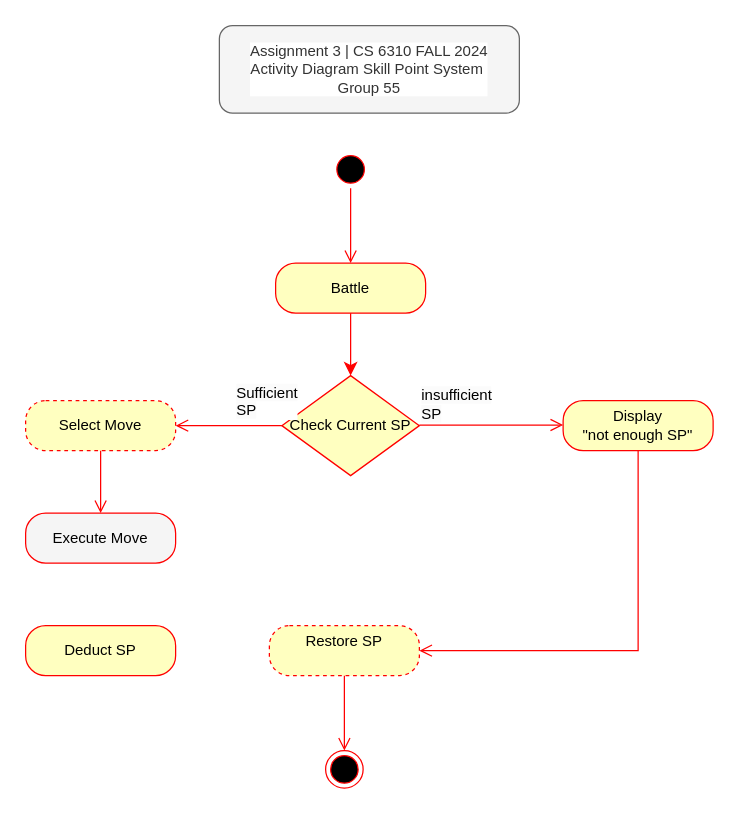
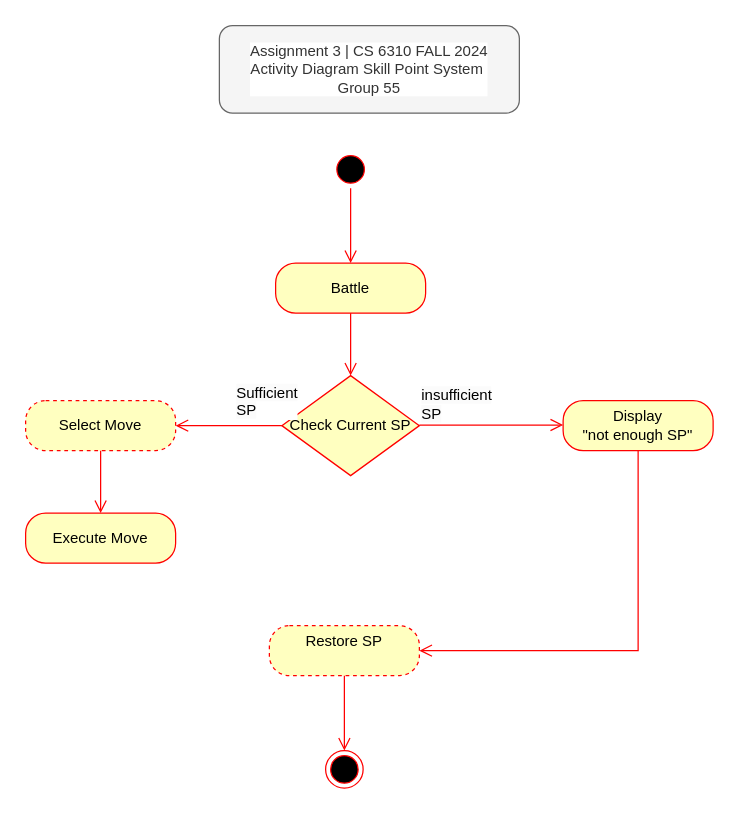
- <mxCell id="6" value="" style="edgeStyle=orthogonalEdgeStyle;html=1;verticalAlign=bottom;endArrow=classic;endSize=8;strokeColor=#ff0000;rounded=0;" edge="1" source="5" parent="1" target="7"><mxGeometry relative="1" as="geometry"><mxPoint x="280" y="300" as="targetPoint" /></mxGeometry></mxCell>
+ <mxCell id="6" value="" style="edgeStyle=orthogonalEdgeStyle;html=1;verticalAlign=bottom;endArrow=open;endSize=8;strokeColor=#ff0000;rounded=0;" edge="1" source="5" parent="1" target="7"><mxGeometry relative="1" as="geometry"><mxPoint x="280" y="300" as="targetPoint" /></mxGeometry></mxCell>
- <mxCell id="12" value="Execute Move" style="rounded=1;whiteSpace=wrap;html=1;arcSize=40;fontColor=#000000;fillColor=#f5f5f5;strokeColor=#ff0000;" vertex="1" parent="1"><mxGeometry x="20" y="410" width="120" height="40" as="geometry" /></mxCell>
+ <mxCell id="12" value="Execute Move" style="rounded=1;whiteSpace=wrap;html=1;arcSize=40;fontColor=#000000;fillColor=#ffffc0;strokeColor=#ff0000;" vertex="1" parent="1"><mxGeometry x="20" y="410" width="120" height="40" as="geometry" /></mxCell>
- <mxCell id="13" value="Deduct SP" style="rounded=1;whiteSpace=wrap;html=1;arcSize=40;fontColor=#000000;fillColor=#ffffc0;strokeColor=#ff0000;" vertex="1" parent="1"><mxGeometry x="20" y="500" width="120" height="40" as="geometry" /></mxCell>
